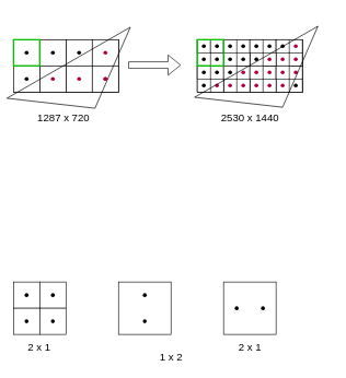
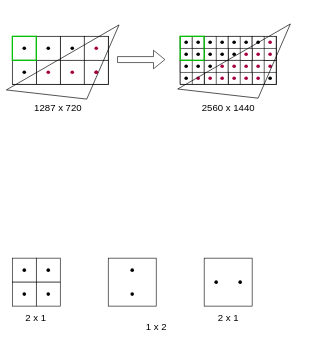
- <mxCell id="69" value="2530 x 1440" style="text;html=1;resizable=0;autosize=1;align=center;verticalAlign=middle;points=[];fillColor=none;strokeColor=none;rounded=0;fontSize=16;" parent="1" vertex="1"><mxGeometry x="331" y="167" width="98" height="23" as="geometry" /></mxCell>
+ <mxCell id="69" value="2560 x 1440" style="text;html=1;resizable=0;autosize=1;align=center;verticalAlign=middle;points=[];fillColor=none;strokeColor=none;rounded=0;fontSize=16;" parent="1" vertex="1"><mxGeometry x="331" y="167" width="98" height="23" as="geometry" /></mxCell>
